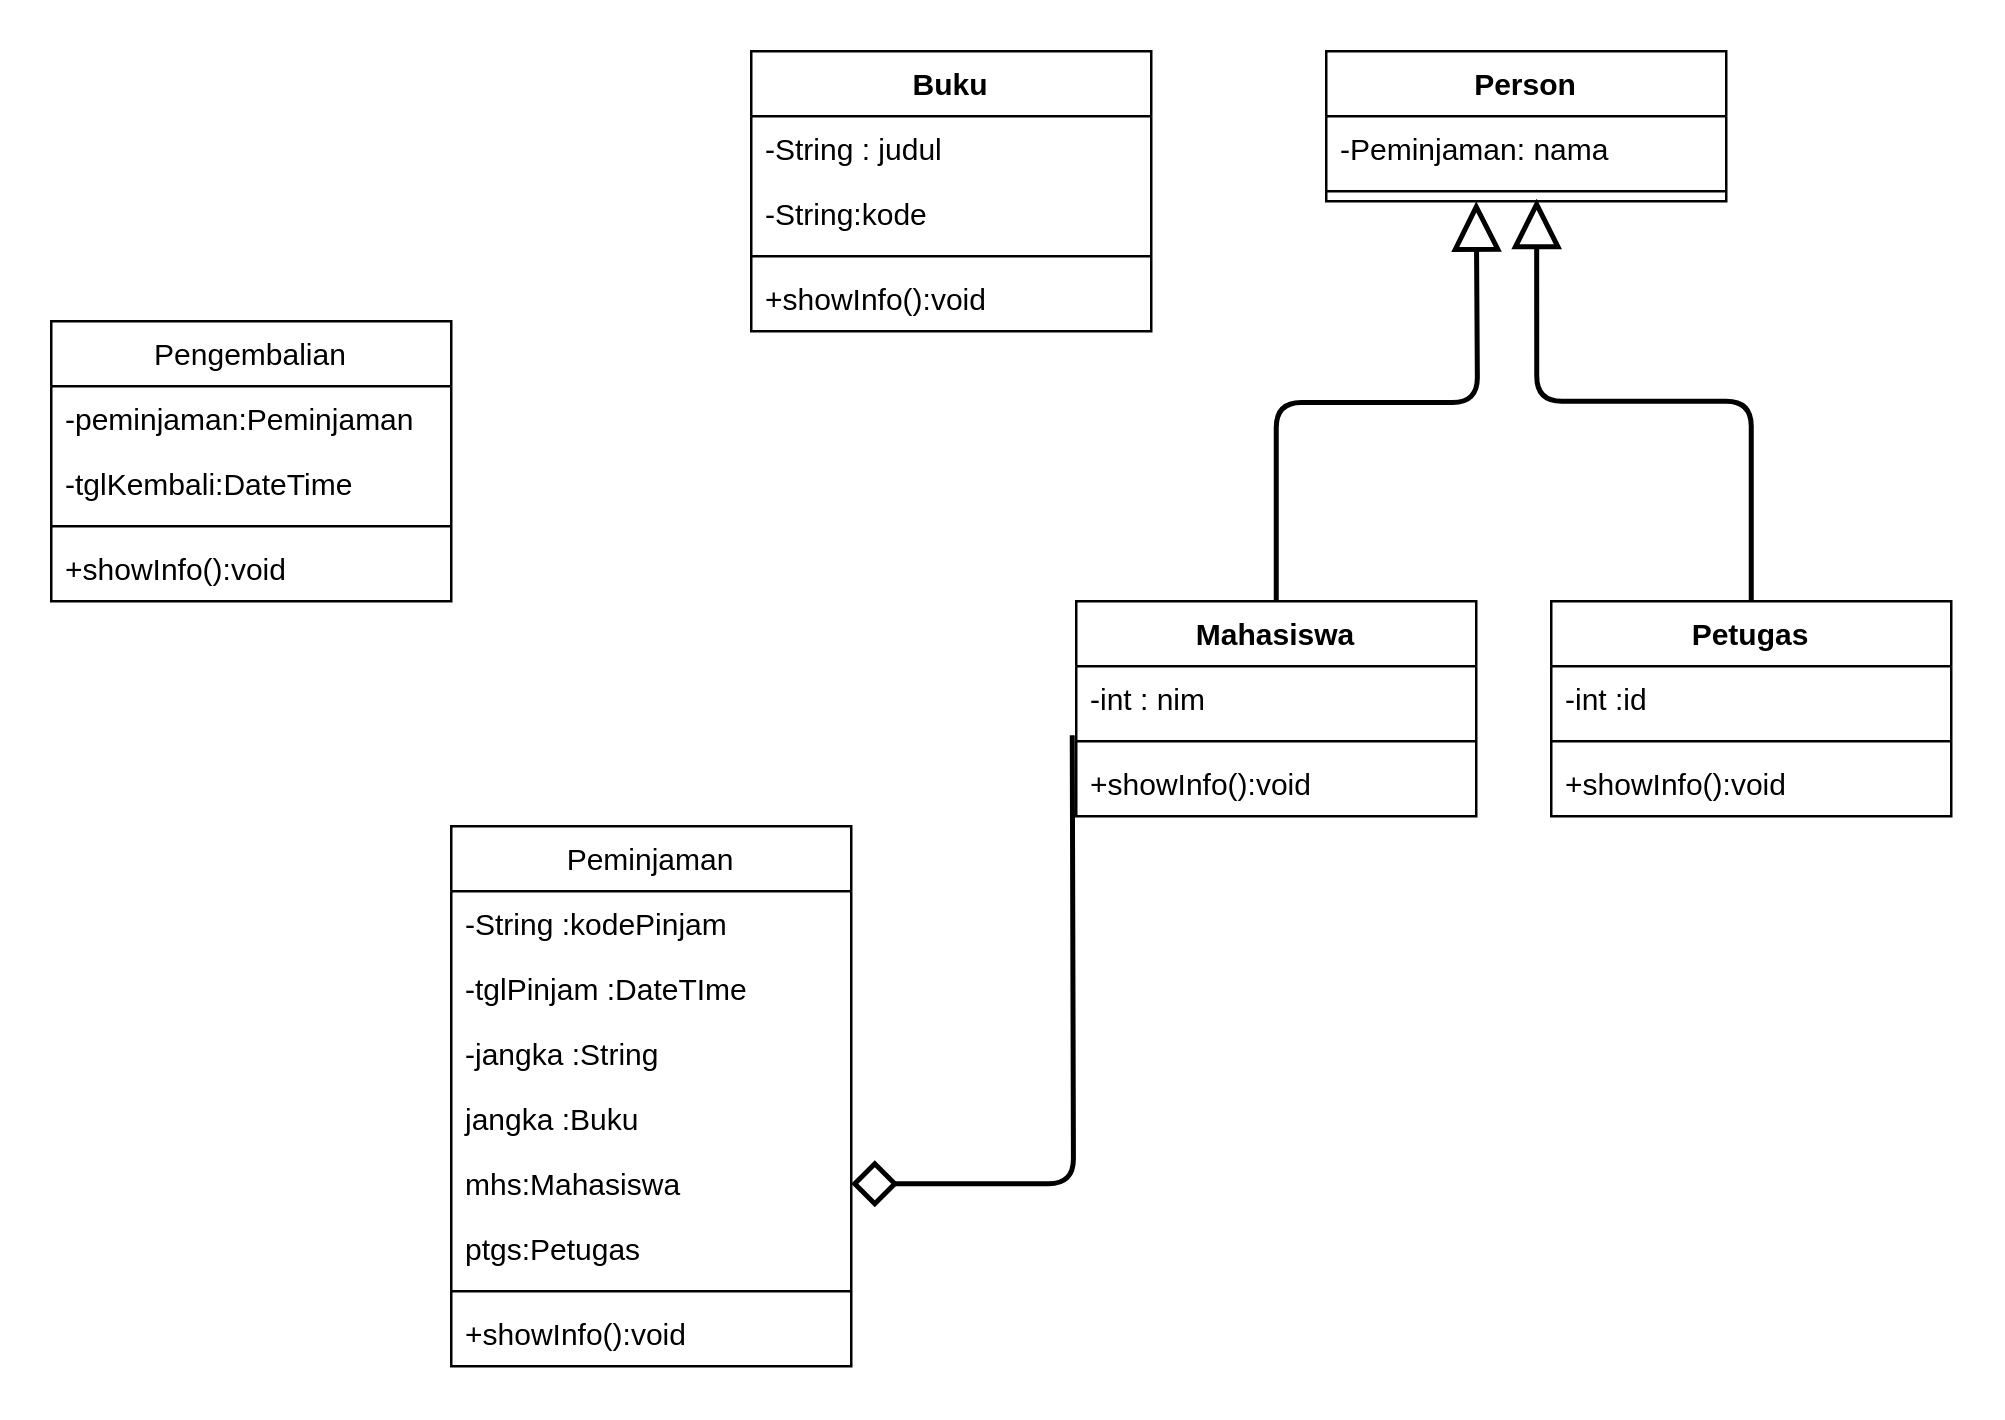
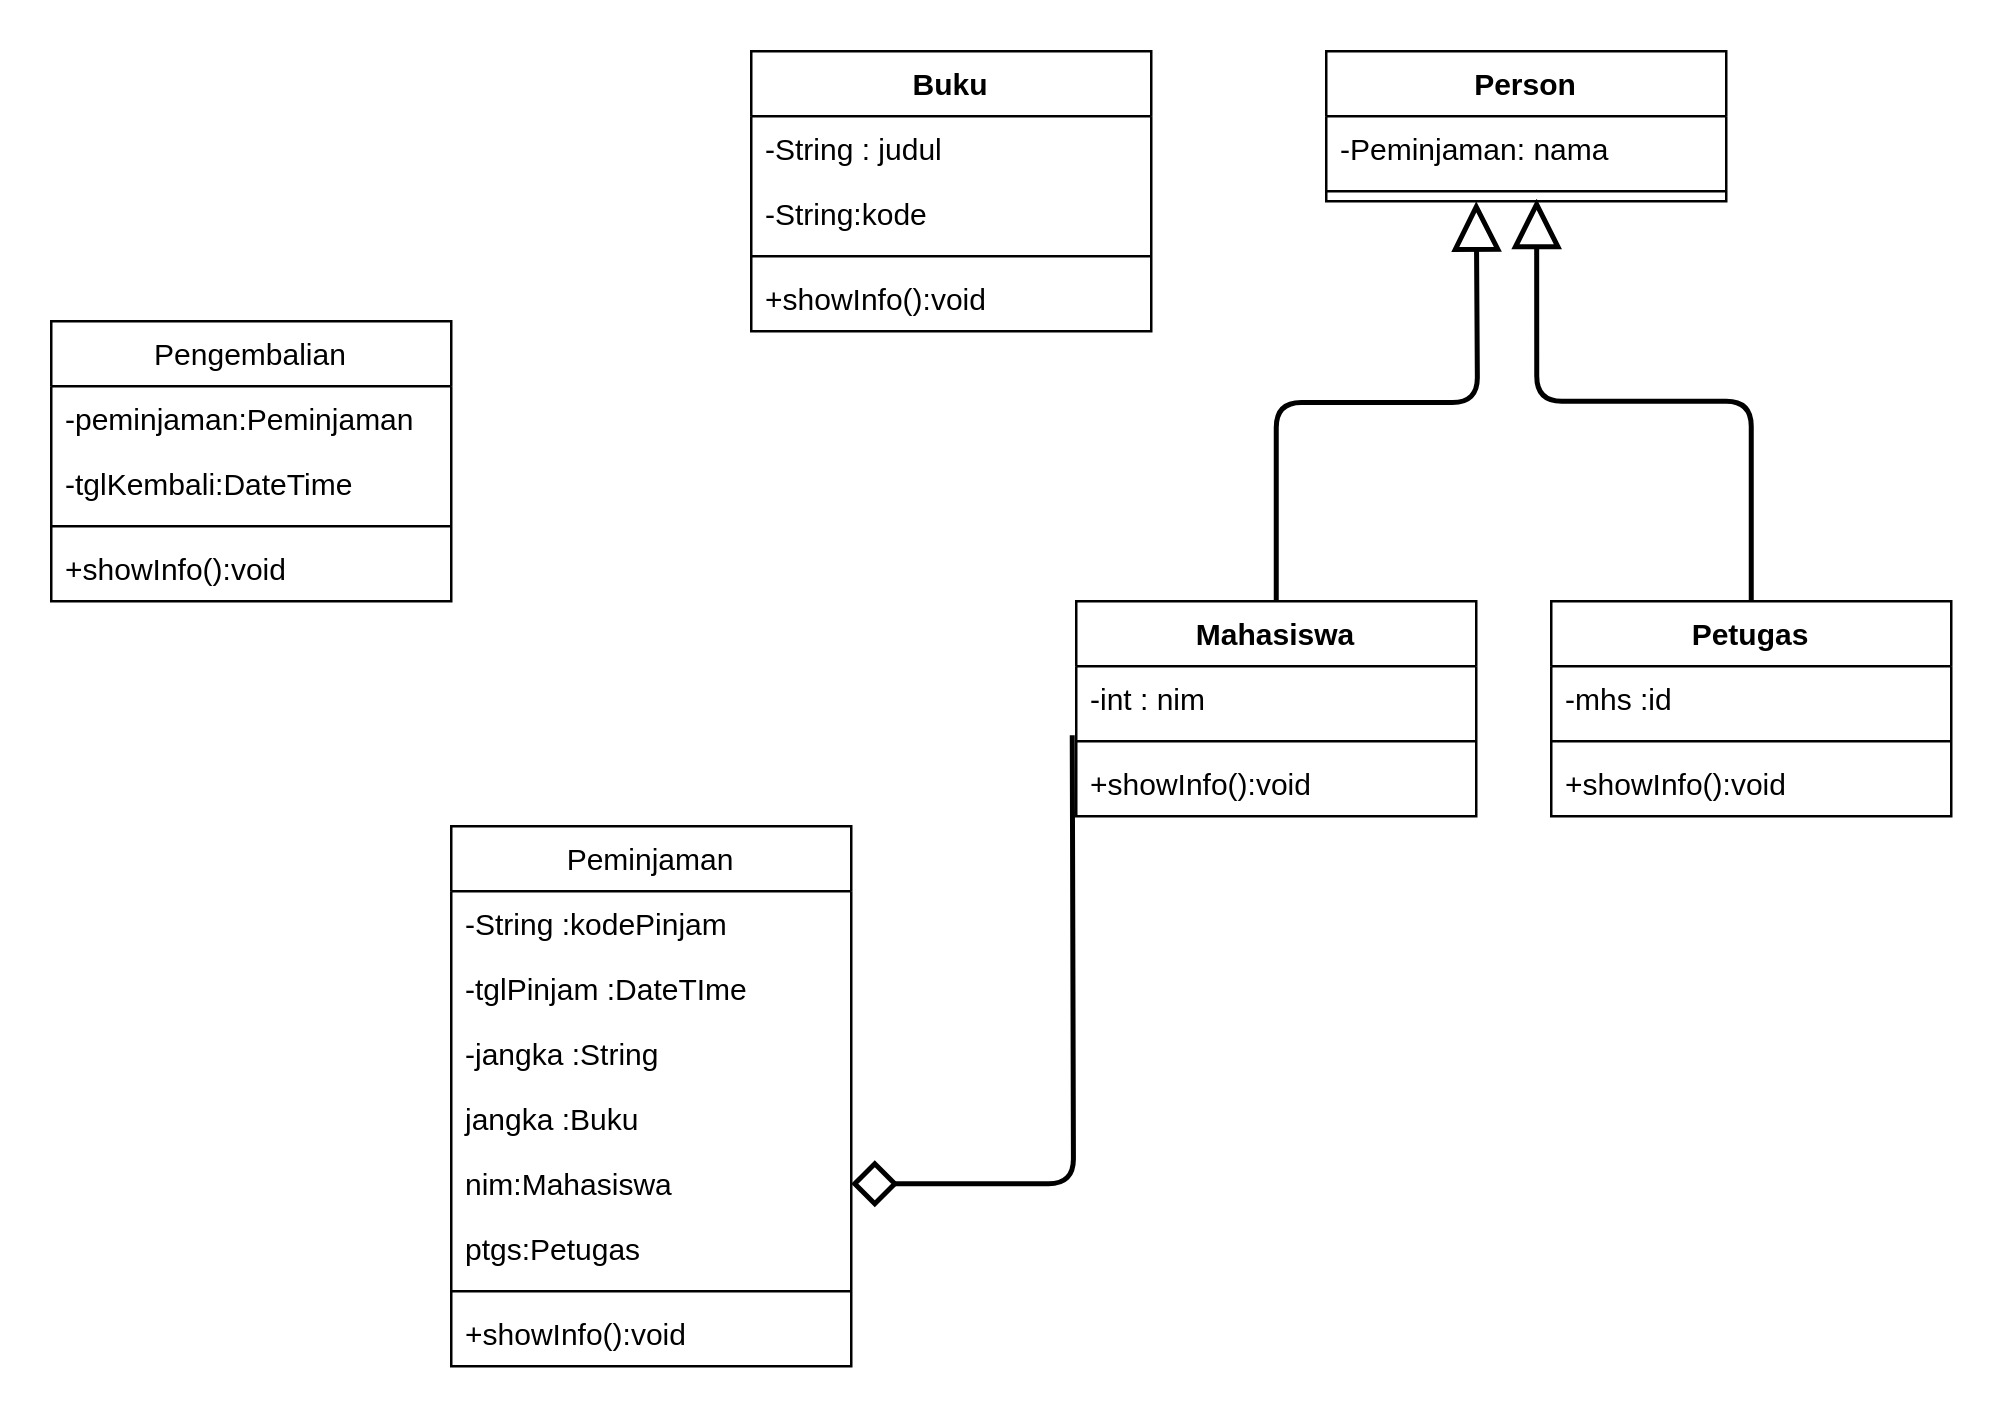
- <mxCell id="9" value="-int :id" style="text;strokeColor=none;fillColor=none;align=left;verticalAlign=top;spacingLeft=4;spacingRight=4;overflow=hidden;rotatable=0;points=[[0,0.5],[1,0.5]];portConstraint=eastwest;" parent="8" vertex="1"><mxGeometry y="26" width="160" height="26" as="geometry" /></mxCell>
+ <mxCell id="9" value="-mhs :id" style="text;strokeColor=none;fillColor=none;align=left;verticalAlign=top;spacingLeft=4;spacingRight=4;overflow=hidden;rotatable=0;points=[[0,0.5],[1,0.5]];portConstraint=eastwest;" parent="8" vertex="1"><mxGeometry y="26" width="160" height="26" as="geometry" /></mxCell>
- <mxCell id="23" value="mhs:Mahasiswa" style="text;strokeColor=none;fillColor=none;align=left;verticalAlign=top;spacingLeft=4;spacingRight=4;overflow=hidden;rotatable=0;points=[[0,0.5],[1,0.5]];portConstraint=eastwest;" parent="18" vertex="1"><mxGeometry y="130" width="160" height="26" as="geometry" /></mxCell>
+ <mxCell id="23" value="nim:Mahasiswa" style="text;strokeColor=none;fillColor=none;align=left;verticalAlign=top;spacingLeft=4;spacingRight=4;overflow=hidden;rotatable=0;points=[[0,0.5],[1,0.5]];portConstraint=eastwest;" parent="18" vertex="1"><mxGeometry y="130" width="160" height="26" as="geometry" /></mxCell>
